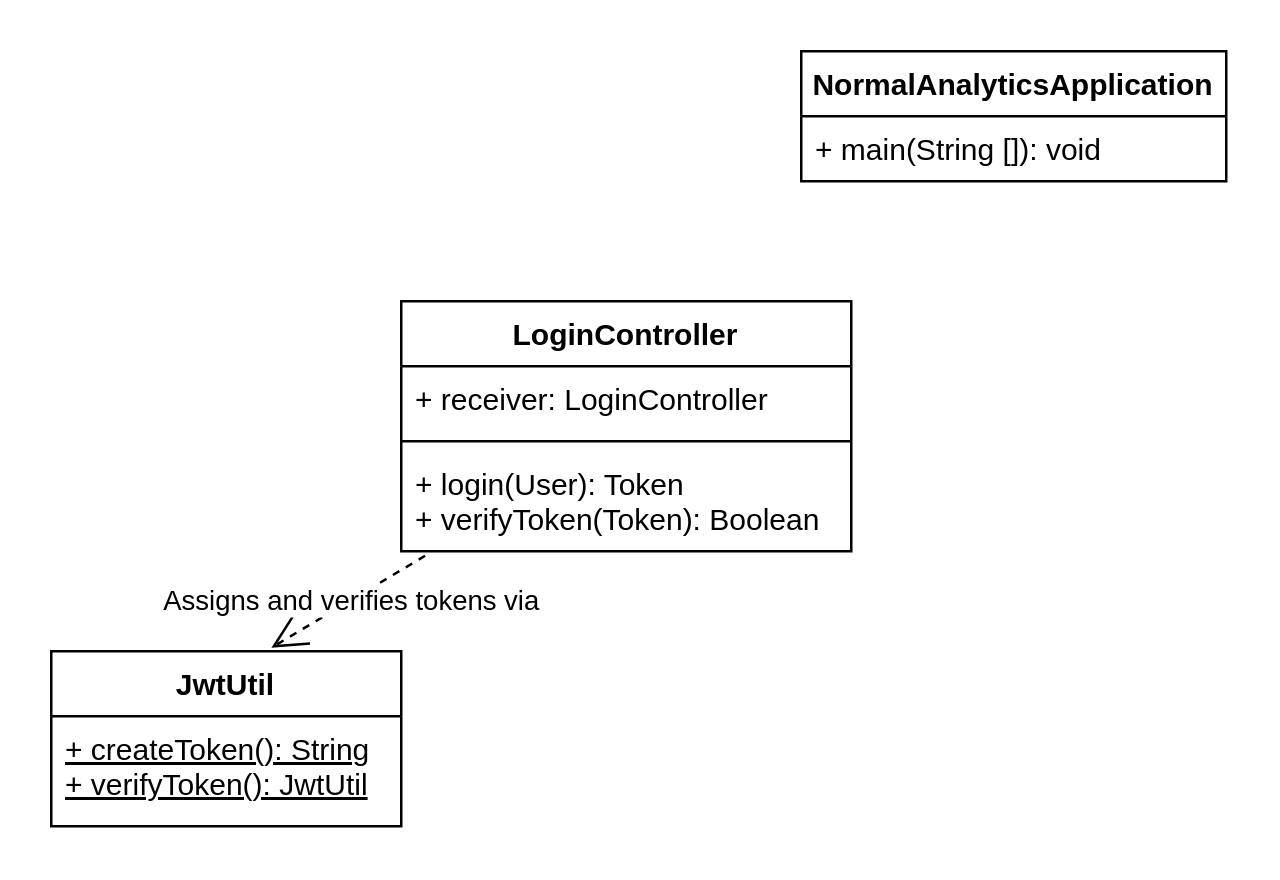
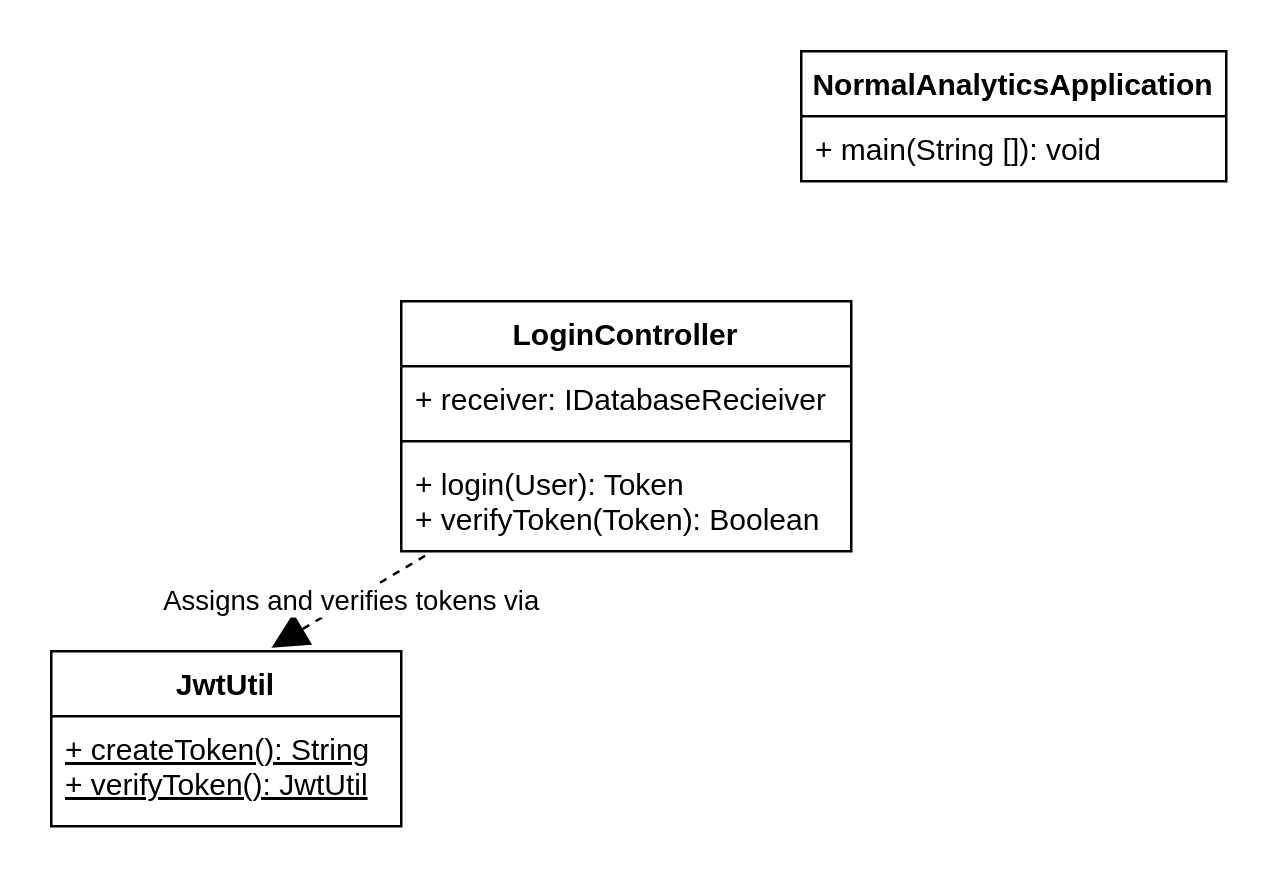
- <mxCell id="5" value="+ receiver: LoginController" style="text;strokeColor=none;fillColor=none;align=left;verticalAlign=top;spacingLeft=4;spacingRight=4;overflow=hidden;rotatable=0;points=[[0,0.5],[1,0.5]];portConstraint=eastwest;" vertex="1" parent="4"><mxGeometry y="26" width="180" height="26" as="geometry" /></mxCell>
+ <mxCell id="5" value="+ receiver: IDatabaseRecieiver" style="text;strokeColor=none;fillColor=none;align=left;verticalAlign=top;spacingLeft=4;spacingRight=4;overflow=hidden;rotatable=0;points=[[0,0.5],[1,0.5]];portConstraint=eastwest;" vertex="1" parent="4"><mxGeometry y="26" width="180" height="26" as="geometry" /></mxCell>
- <mxCell id="10" value="Assigns and verifies tokens via" style="endArrow=open;endSize=12;dashed=1;html=1;rounded=0;exitX=0.053;exitY=1.045;exitDx=0;exitDy=0;exitPerimeter=0;entryX=0.629;entryY=-0.02;entryDx=0;entryDy=0;entryPerimeter=0;" edge="1" parent="1" source="7" target="8"><mxGeometry x="-0.032" width="160" relative="1" as="geometry"><mxPoint x="130" y="250" as="sourcePoint" /><mxPoint x="290" y="250" as="targetPoint" /><mxPoint as="offset" /></mxGeometry></mxCell>
+ <mxCell id="10" value="Assigns and verifies tokens via" style="endArrow=block;endSize=12;dashed=1;html=1;rounded=0;exitX=0.053;exitY=1.045;exitDx=0;exitDy=0;exitPerimeter=0;entryX=0.629;entryY=-0.02;entryDx=0;entryDy=0;entryPerimeter=0;" edge="1" parent="1" source="7" target="8"><mxGeometry x="-0.032" width="160" relative="1" as="geometry"><mxPoint x="130" y="250" as="sourcePoint" /><mxPoint x="290" y="250" as="targetPoint" /><mxPoint as="offset" /></mxGeometry></mxCell>
